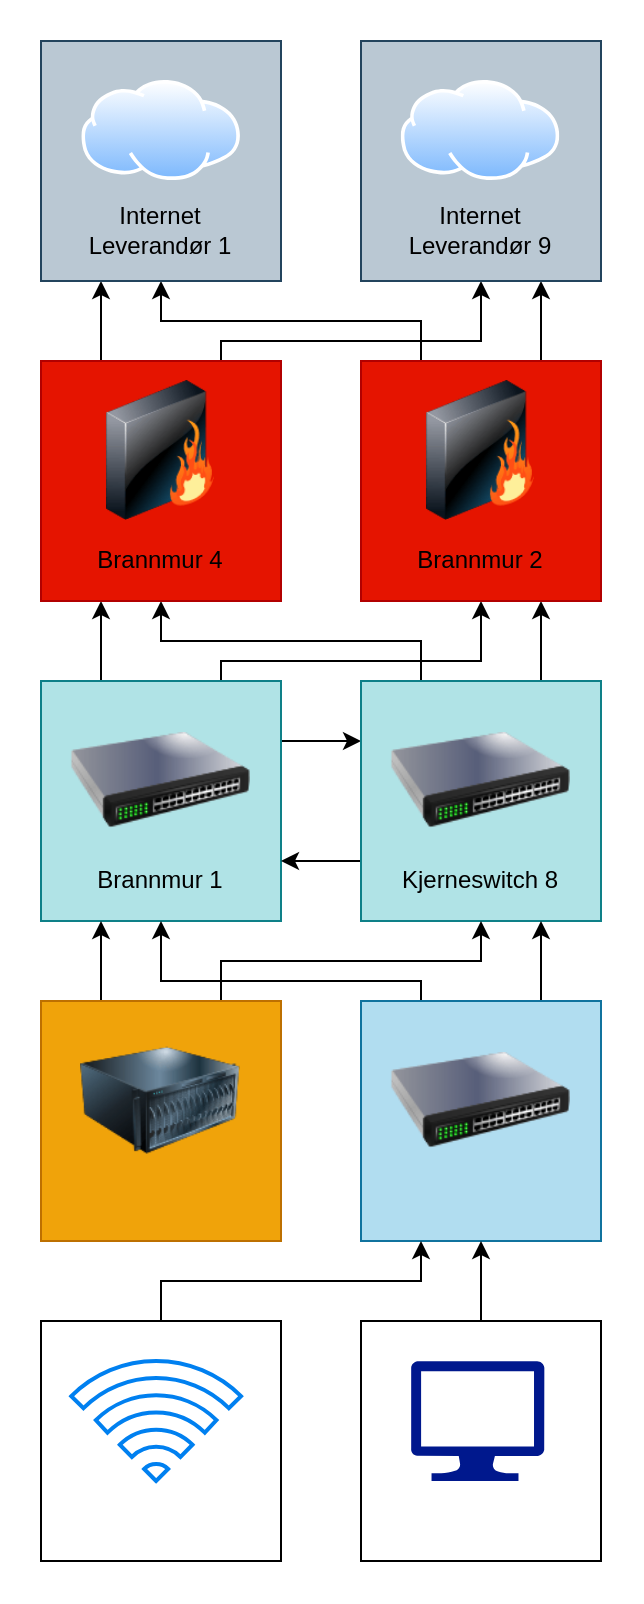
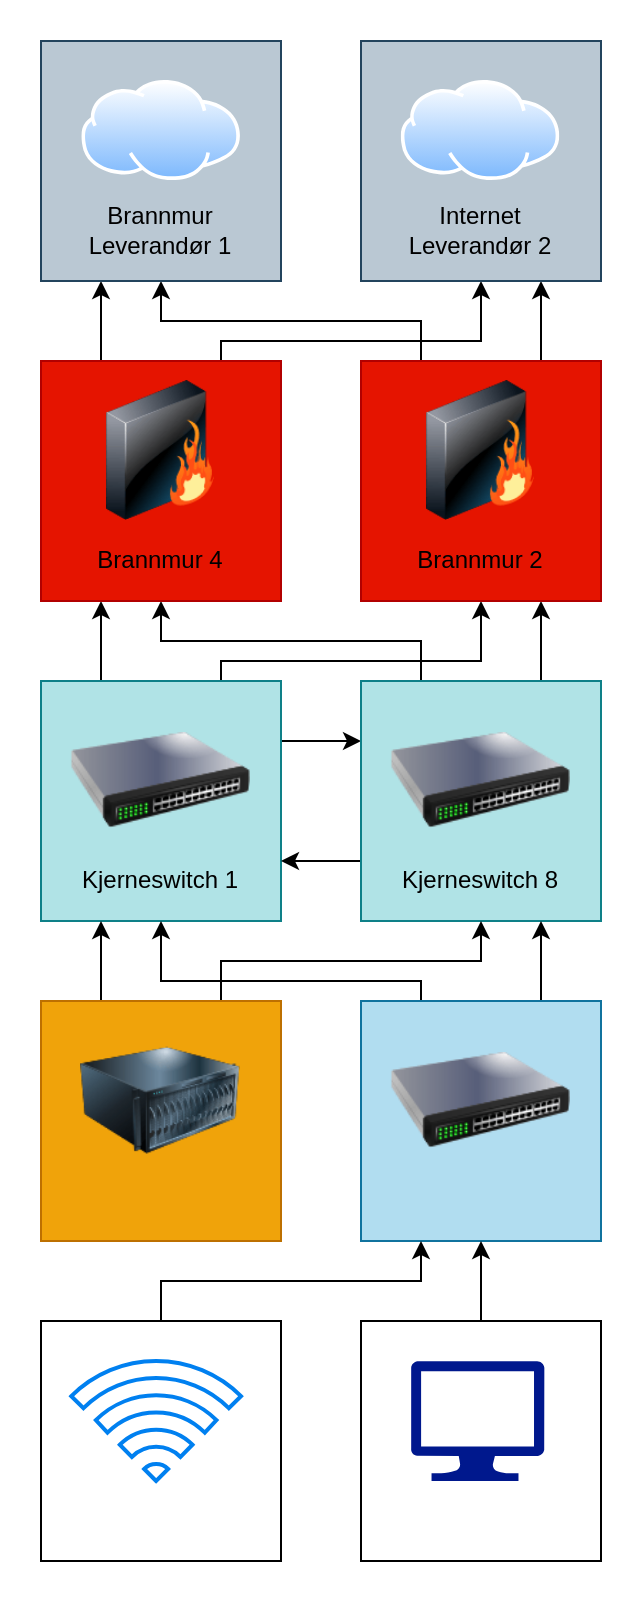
- <mxCell id="33" value="Internet Leverandør 1" style="text;html=1;align=center;verticalAlign=middle;whiteSpace=wrap;rounded=0;" vertex="1" parent="1"><mxGeometry x="30" y="100" width="100" height="30" as="geometry" /></mxCell>
+ <mxCell id="33" value="Brannmur Leverandør 1" style="text;html=1;align=center;verticalAlign=middle;whiteSpace=wrap;rounded=0;" vertex="1" parent="1"><mxGeometry x="30" y="100" width="100" height="30" as="geometry" /></mxCell>
- <mxCell id="35" value="Internet Leverandør 9" style="text;html=1;align=center;verticalAlign=middle;whiteSpace=wrap;rounded=0;" vertex="1" parent="1"><mxGeometry x="190" y="100" width="100" height="30" as="geometry" /></mxCell>
+ <mxCell id="35" value="Internet Leverandør 2" style="text;html=1;align=center;verticalAlign=middle;whiteSpace=wrap;rounded=0;" vertex="1" parent="1"><mxGeometry x="190" y="100" width="100" height="30" as="geometry" /></mxCell>
- <mxCell id="7" value="Brannmur 1" style="text;html=1;align=center;verticalAlign=middle;whiteSpace=wrap;rounded=0;" vertex="1" parent="1"><mxGeometry x="30" y="430" width="100" height="20" as="geometry" /></mxCell>
+ <mxCell id="7" value="Kjerneswitch 1" style="text;html=1;align=center;verticalAlign=middle;whiteSpace=wrap;rounded=0;" vertex="1" parent="1"><mxGeometry x="30" y="430" width="100" height="20" as="geometry" /></mxCell>
